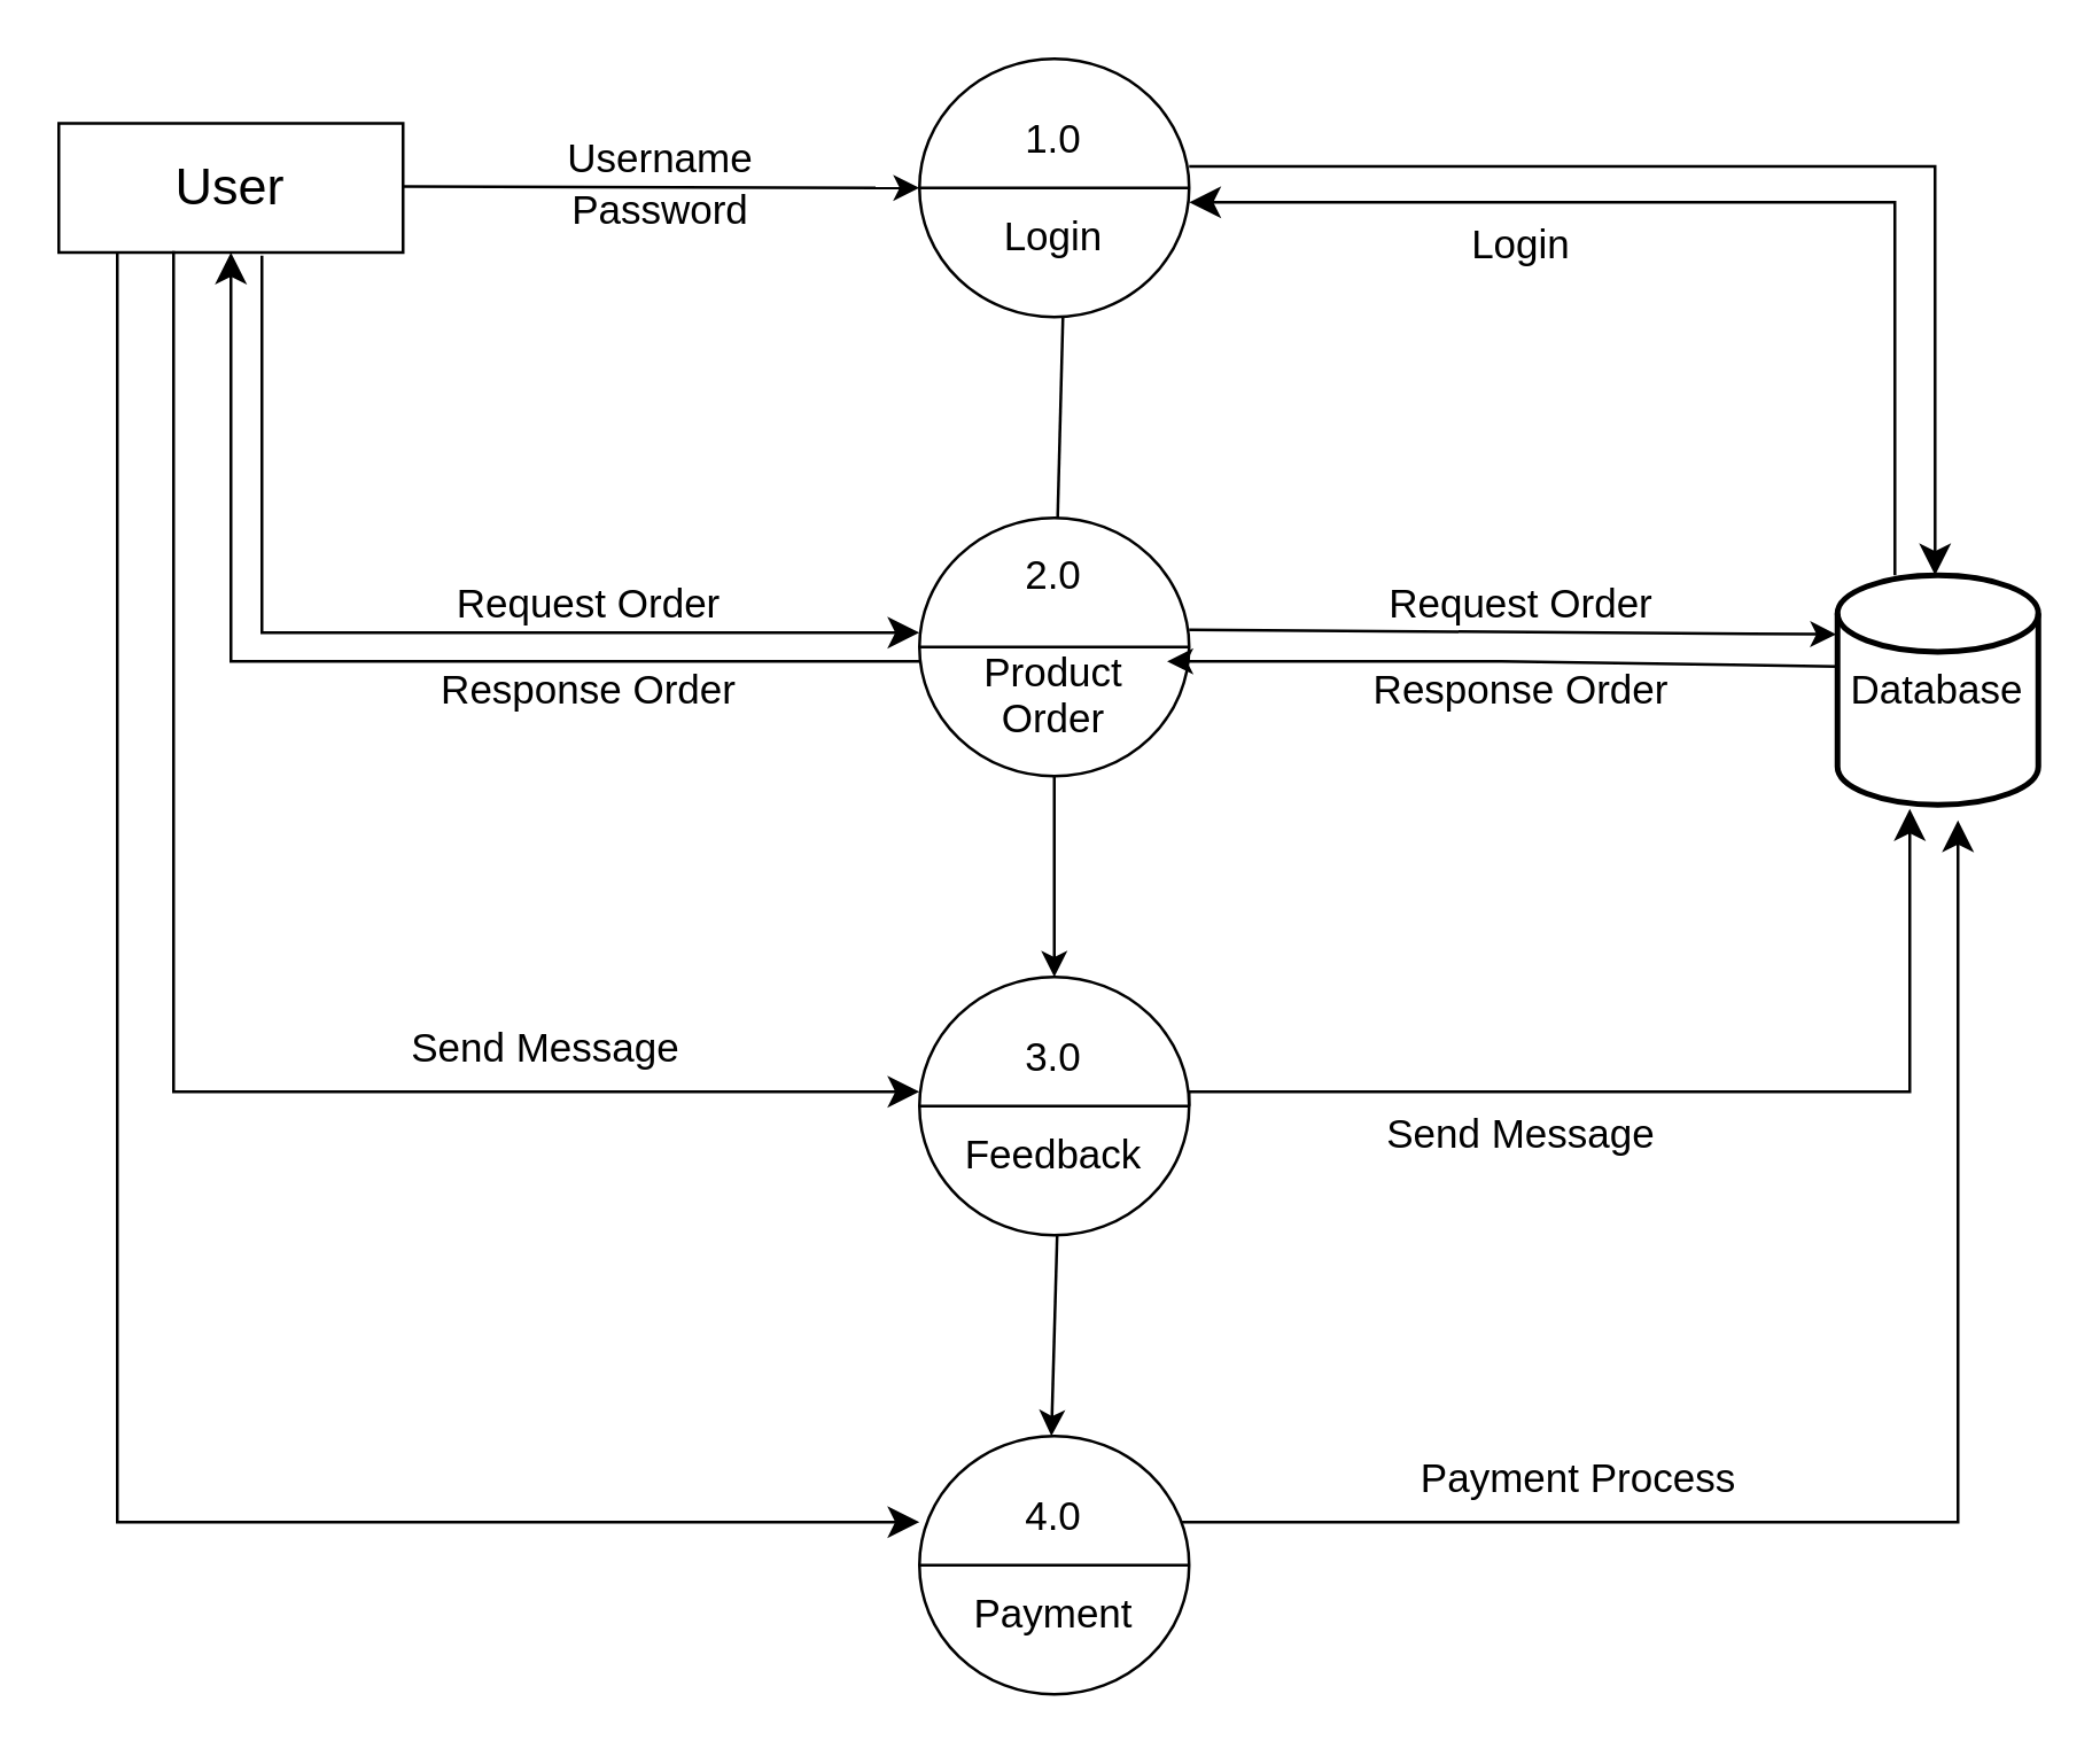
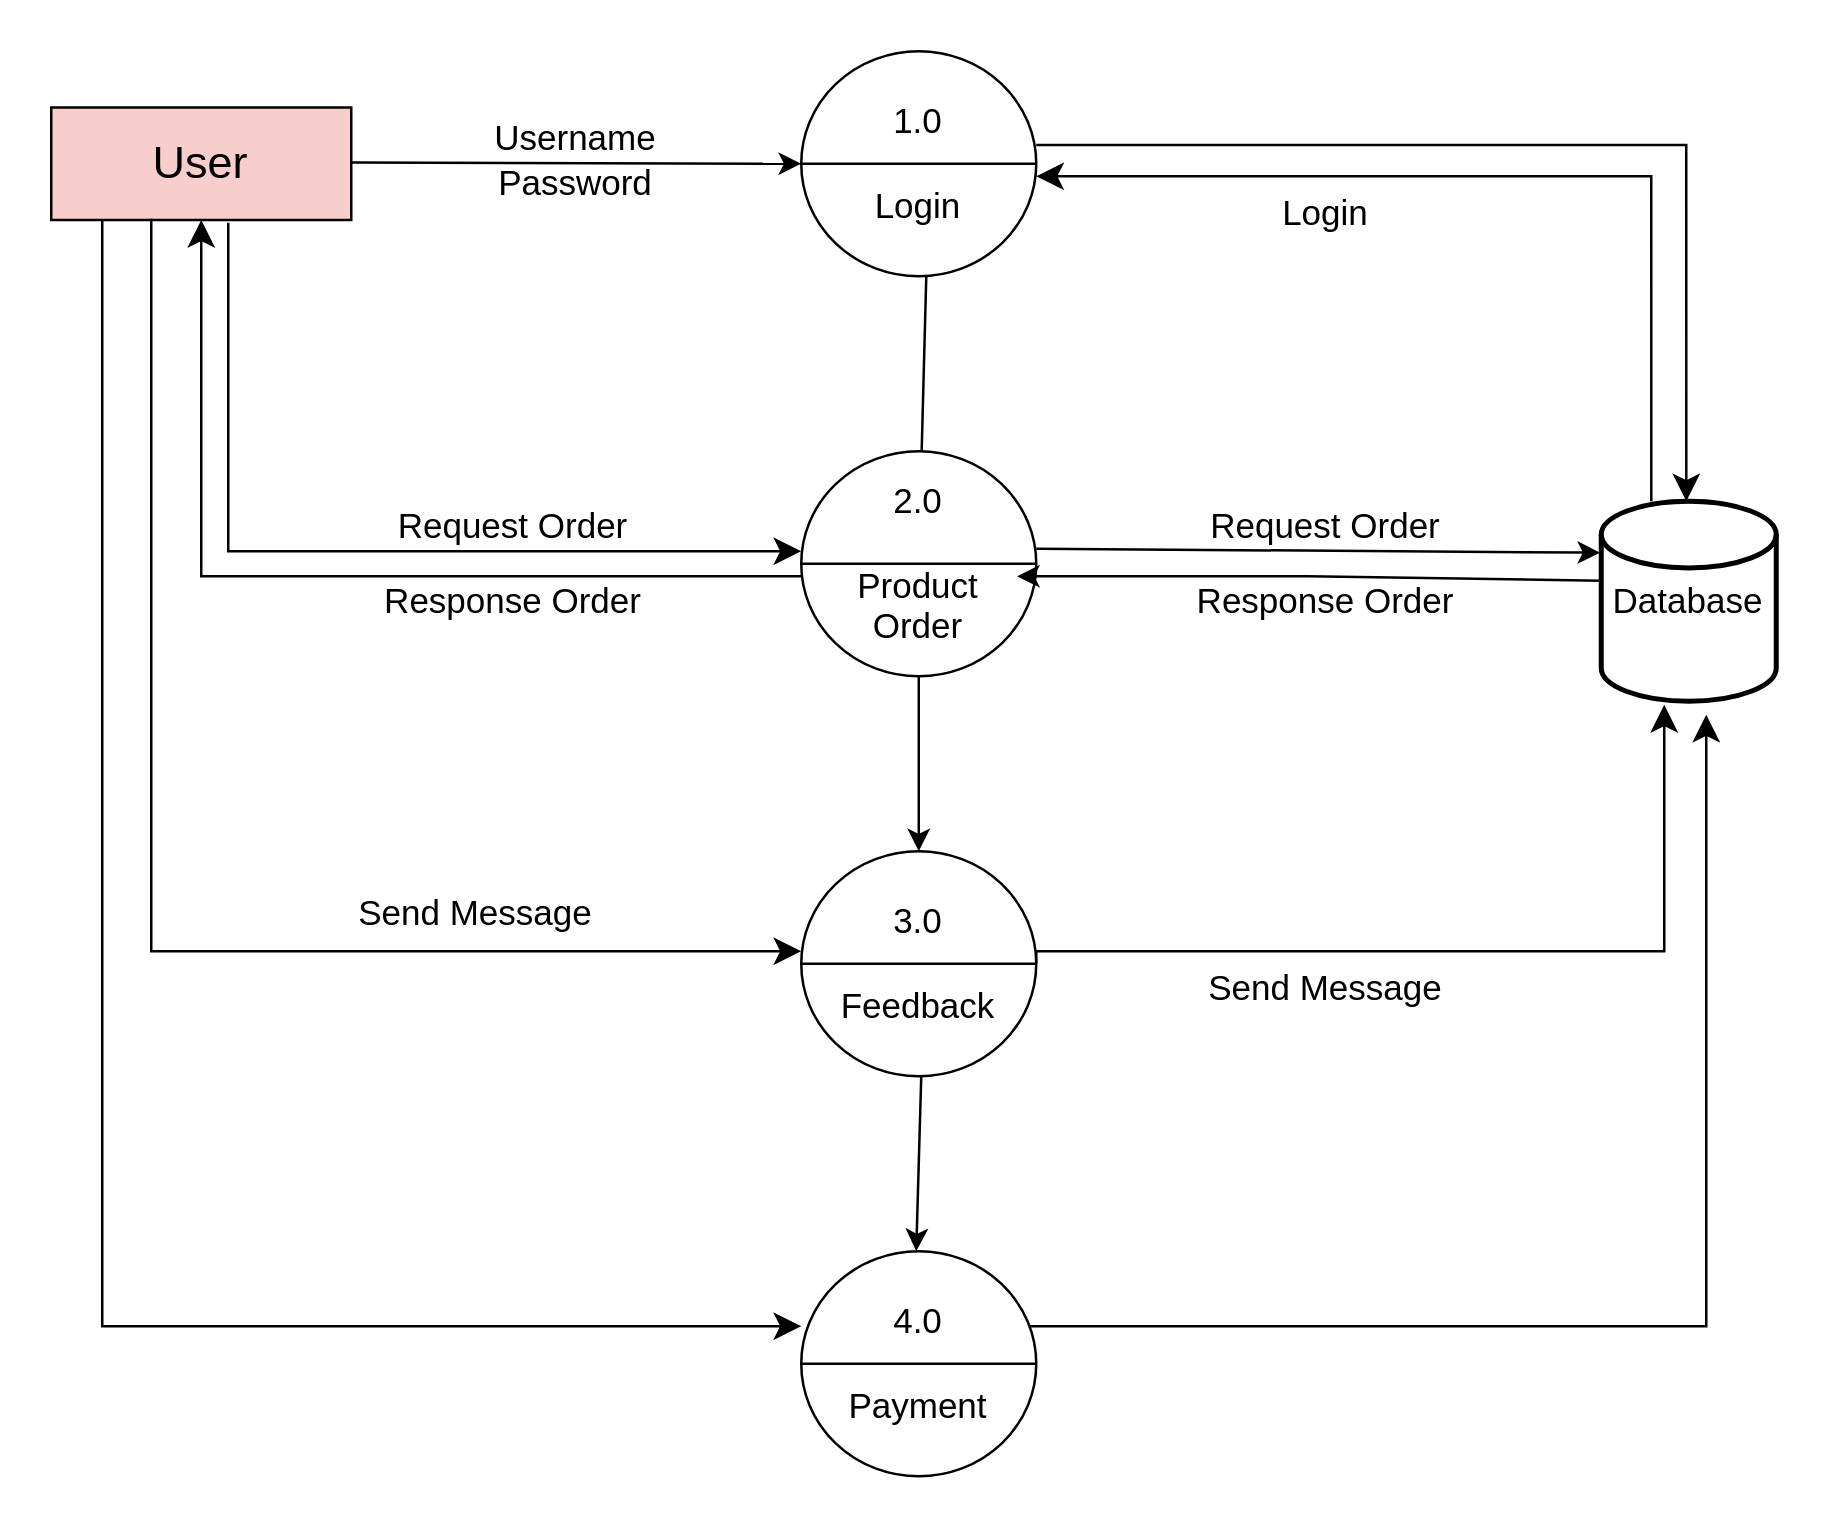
- <mxCell id="3" value="&lt;font style=&quot;font-size: 18px;&quot;&gt;User&lt;/font&gt;" style="rounded=0;whiteSpace=wrap;html=1;" parent="1" vertex="1"><mxGeometry x="20" y="42.5" width="120" height="45" as="geometry" /></mxCell>
+ <mxCell id="3" value="&lt;font style=&quot;font-size: 18px;&quot;&gt;User&lt;/font&gt;" style="rounded=0;whiteSpace=wrap;html=1;fillColor=#f8cecc;" parent="1" vertex="1"><mxGeometry x="20" y="42.5" width="120" height="45" as="geometry" /></mxCell>
- <mxCell id="31" value="&lt;font style=&quot;font-size: 14px;&quot;&gt;Payment Process&lt;/font&gt;" style="text;html=1;align=center;verticalAlign=middle;whiteSpace=wrap;rounded=0;" parent="1" vertex="1"><mxGeometry x="490" y="500" width="120" height="30" as="geometry" /></mxCell>
